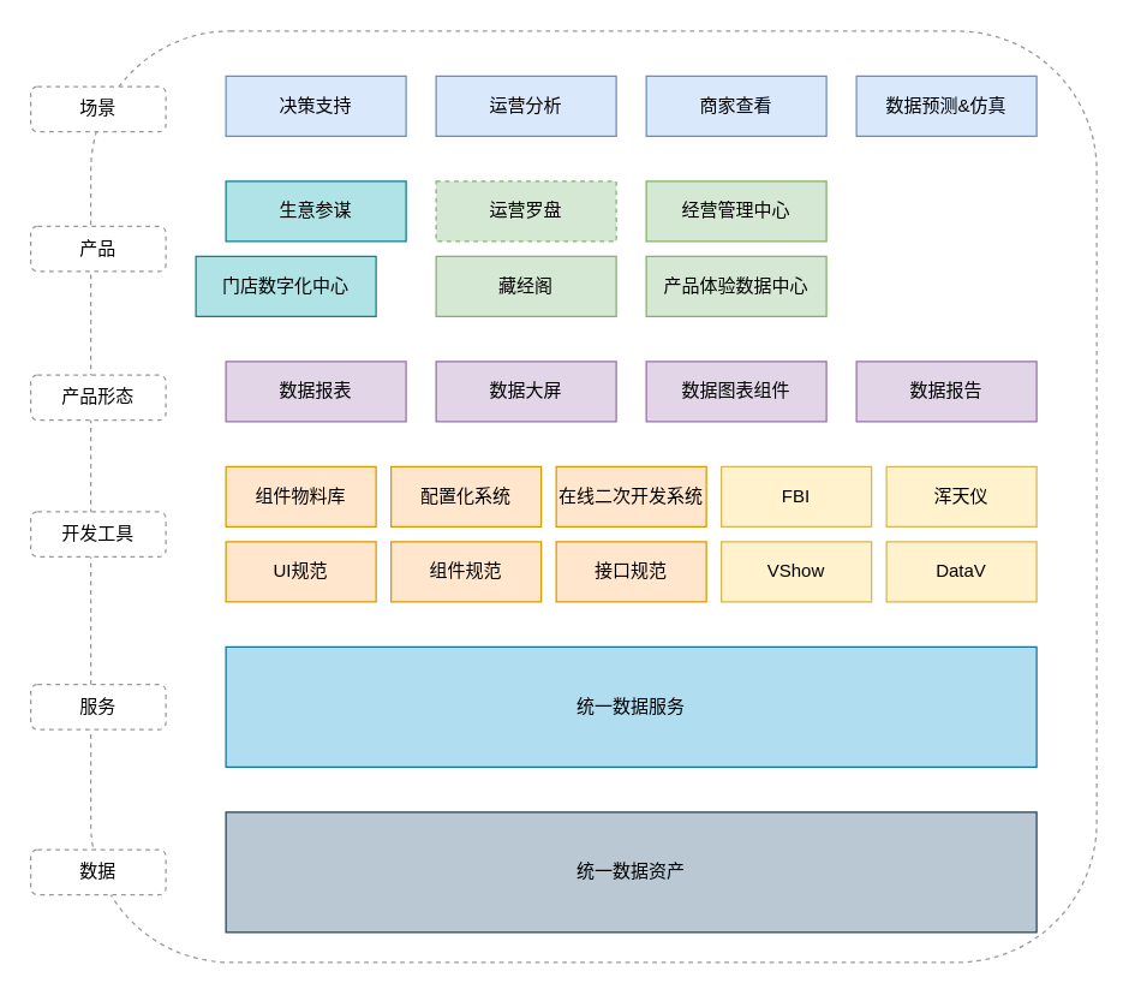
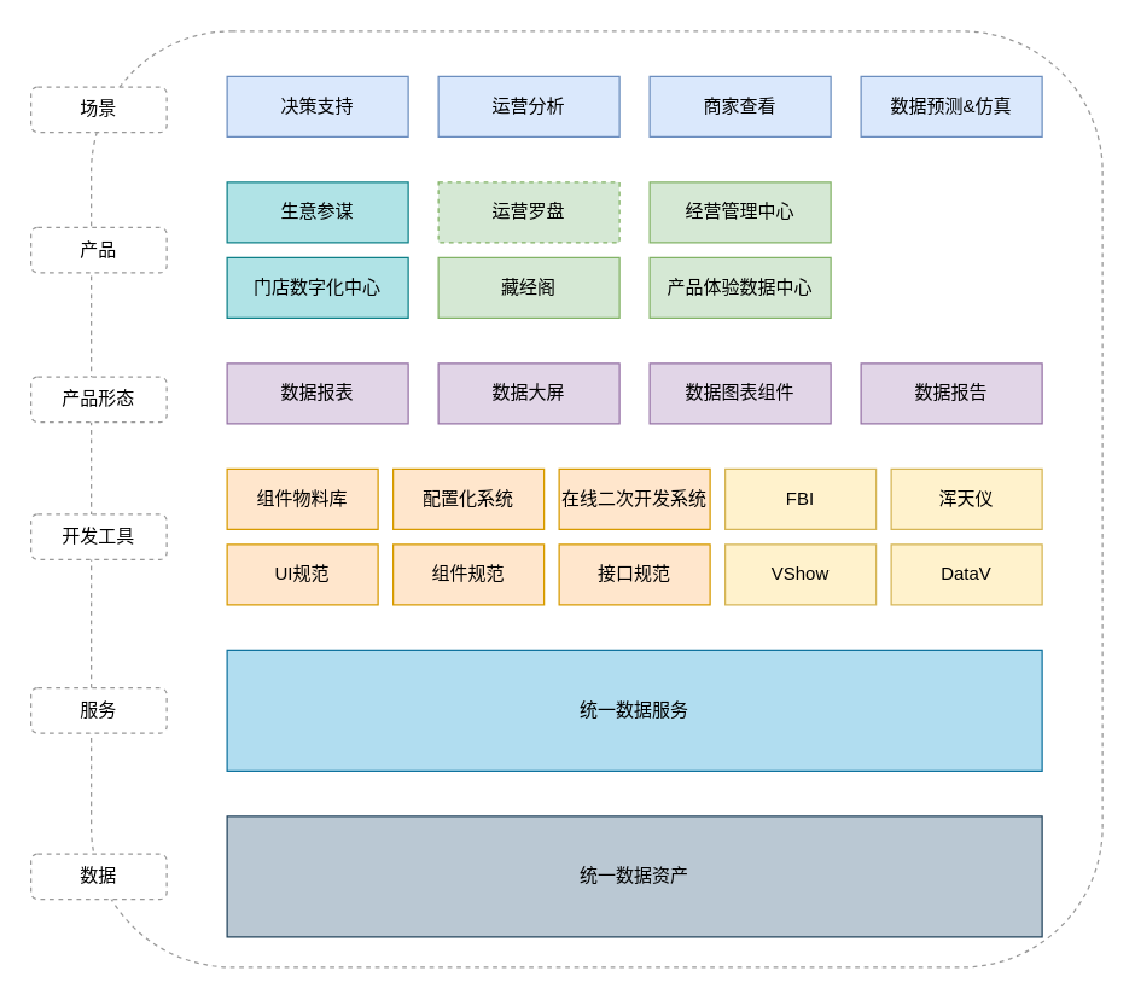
- <mxCell id="27" value="门店数字化中心" style="rounded=0;whiteSpace=wrap;html=1;fillColor=#b0e3e6;strokeColor=#0e8088;" vertex="1" parent="1"><mxGeometry x="130" y="170" width="120" height="40" as="geometry" /></mxCell>
+ <mxCell id="27" value="门店数字化中心" style="rounded=0;whiteSpace=wrap;html=1;fillColor=#b0e3e6;strokeColor=#0e8088;" vertex="1" parent="1"><mxGeometry x="150" y="170" width="120" height="40" as="geometry" /></mxCell>
